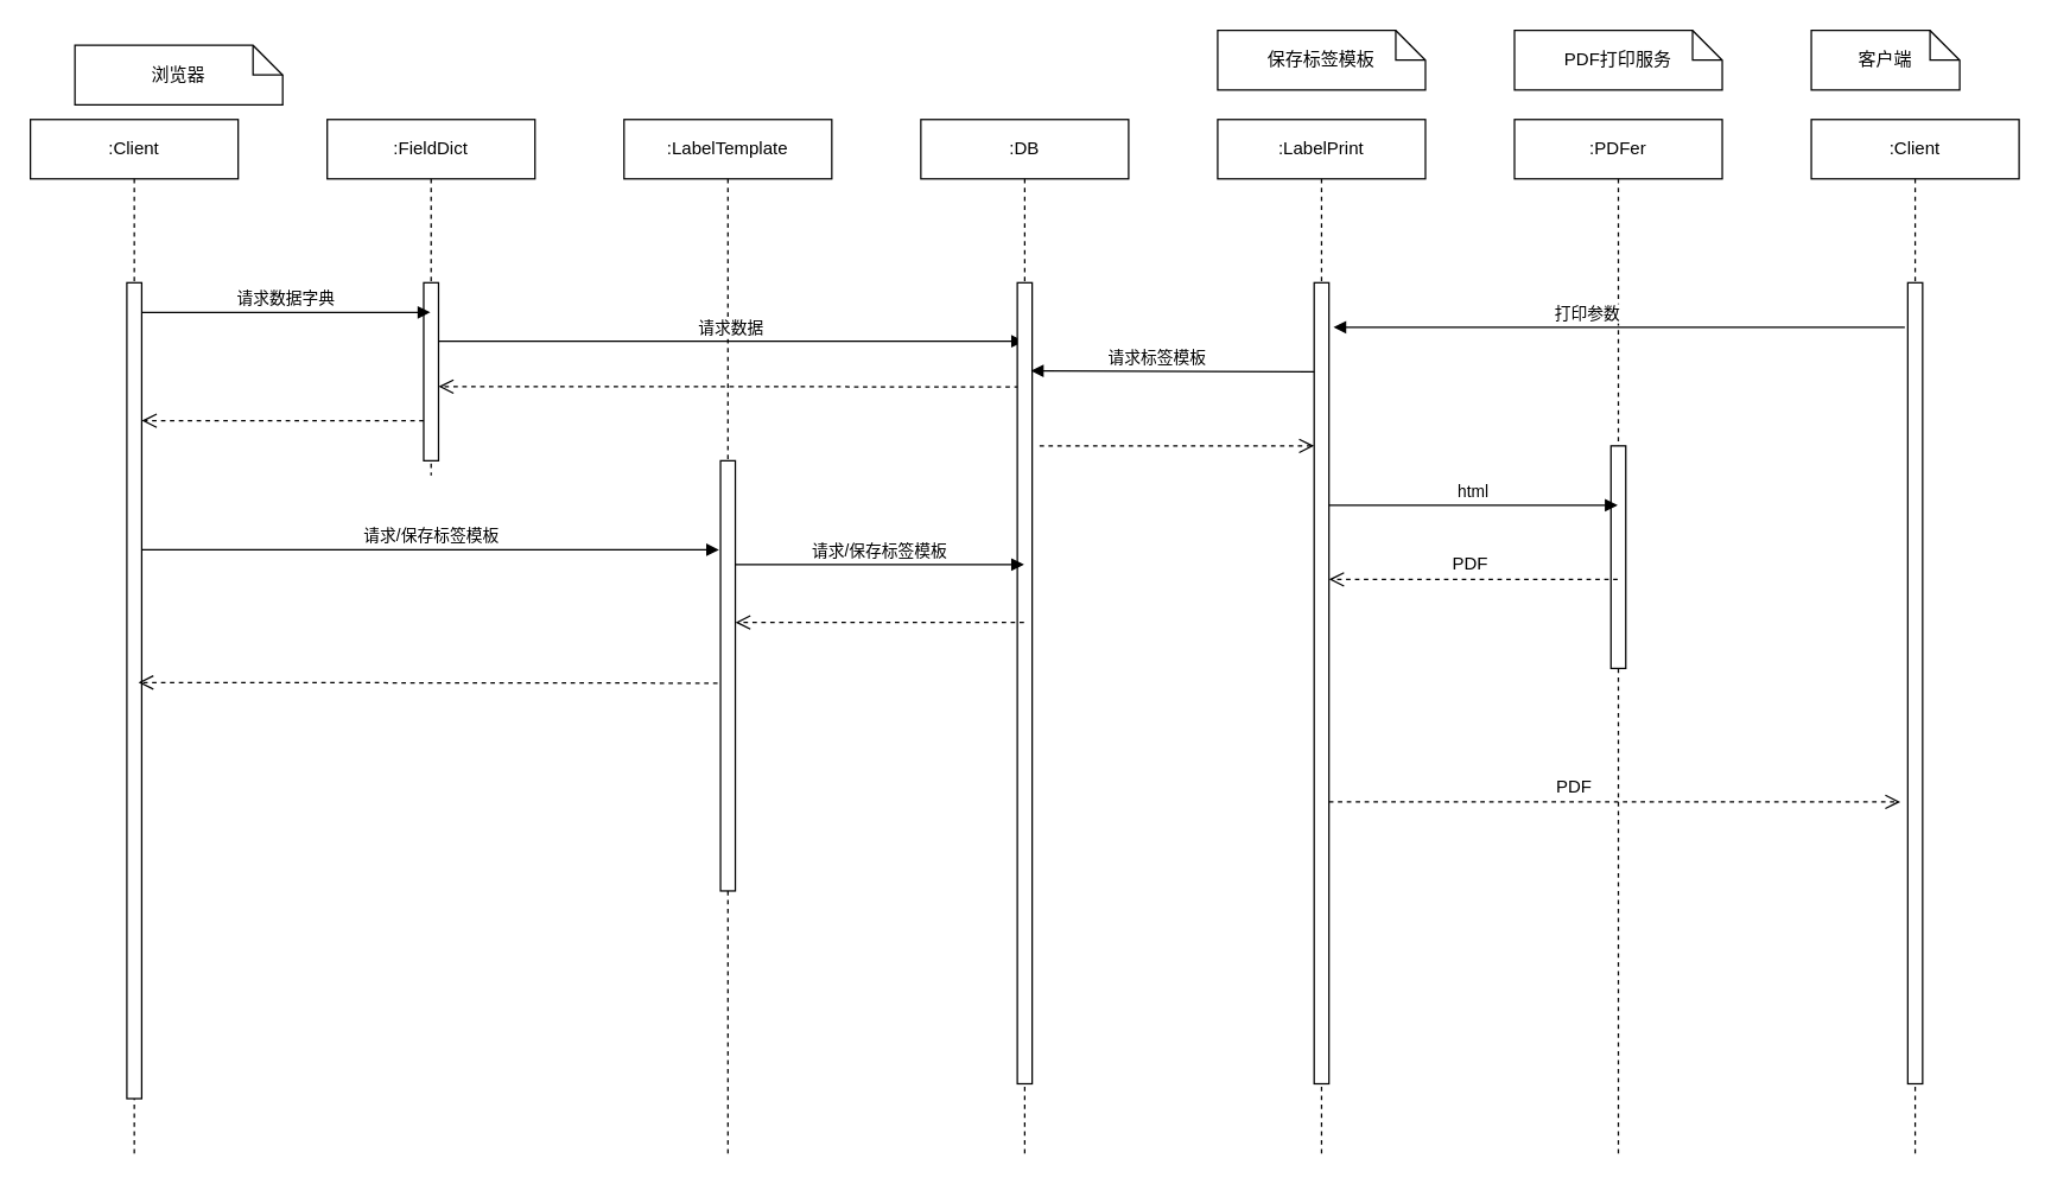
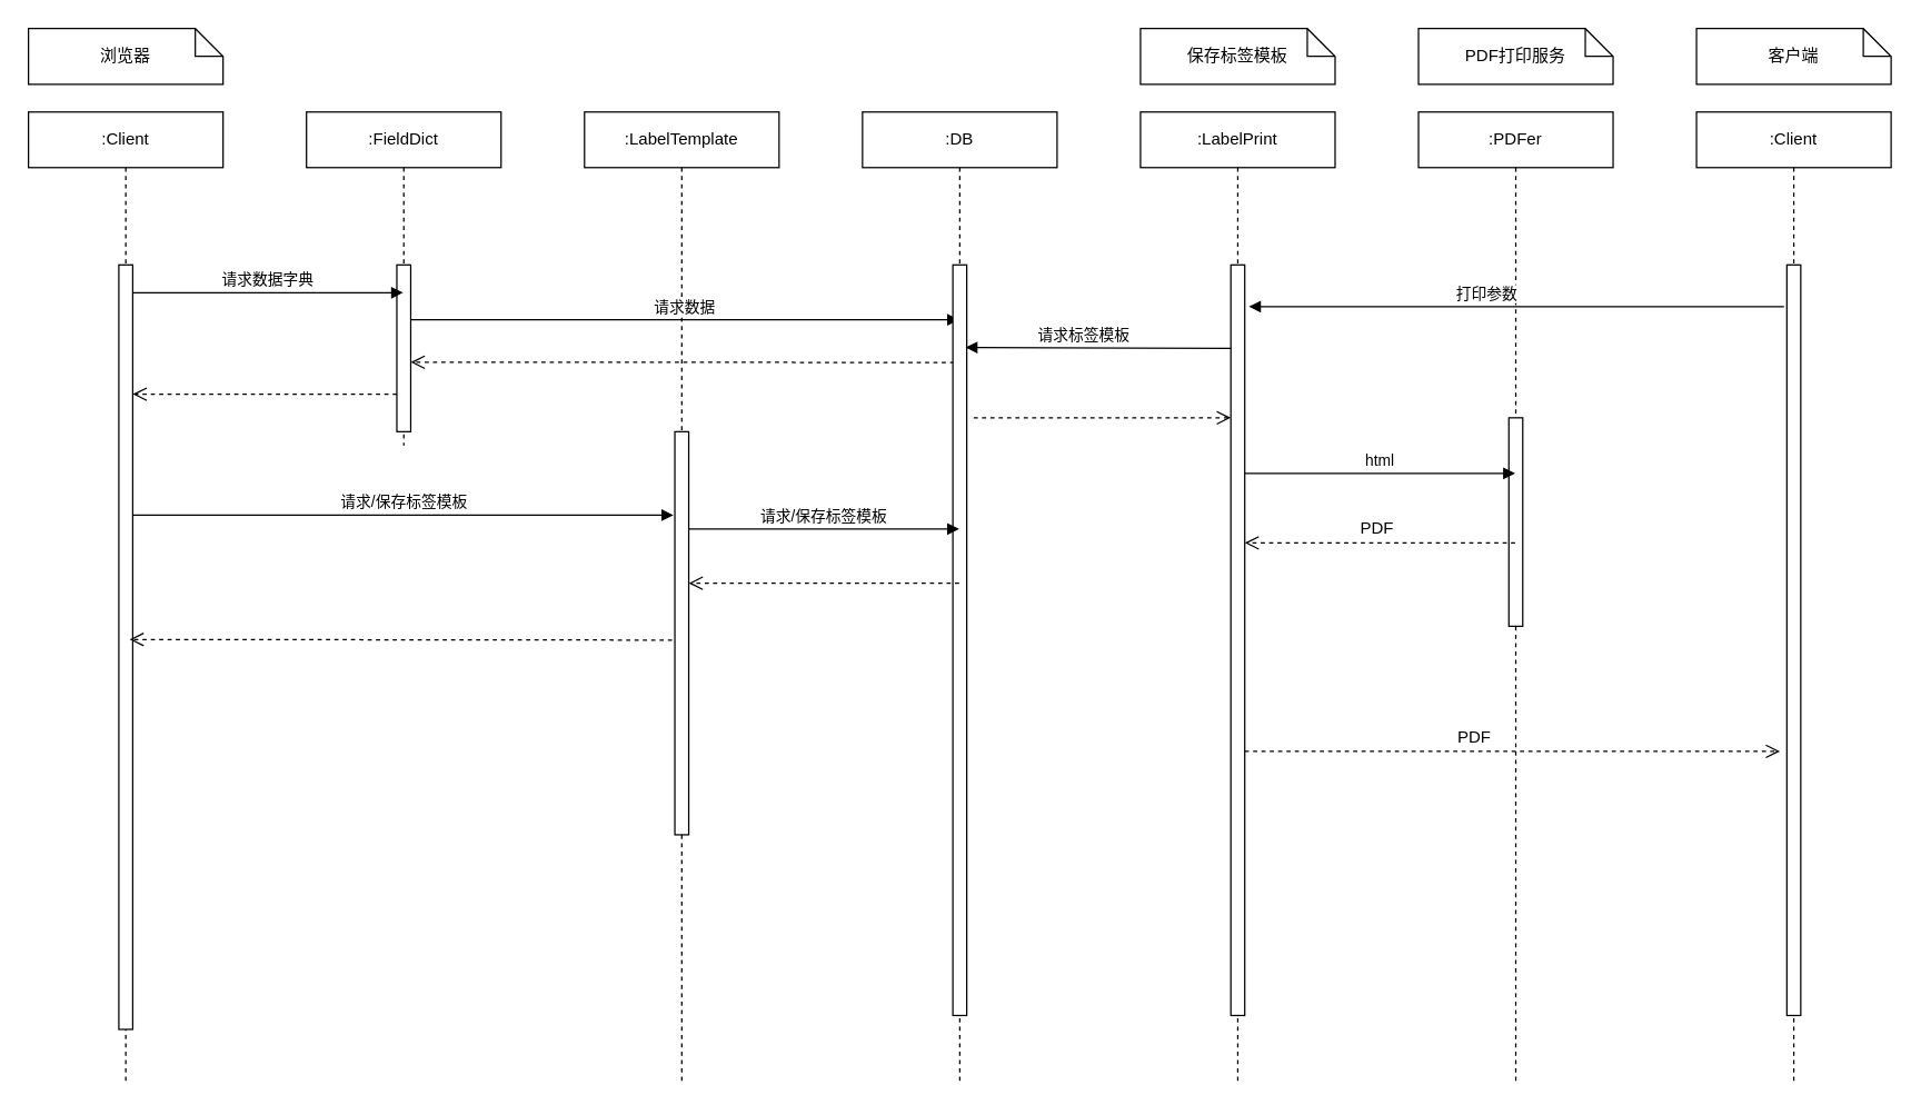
- <mxCell id="25" value="客户端" style="shape=note;size=20;whiteSpace=wrap;html=1;" vertex="1" parent="1"><mxGeometry x="1220" y="20" width="100" height="40" as="geometry" /></mxCell>
+ <mxCell id="25" value="客户端" style="shape=note;size=20;whiteSpace=wrap;html=1;" vertex="1" parent="1"><mxGeometry x="1220" y="20" width="140" height="40" as="geometry" /></mxCell>
- <mxCell id="2" value="浏览器" style="shape=note;size=20;whiteSpace=wrap;html=1;" vertex="1" parent="1"><mxGeometry x="50" y="30" width="140" height="40" as="geometry" /></mxCell>
+ <mxCell id="2" value="浏览器" style="shape=note;size=20;whiteSpace=wrap;html=1;" vertex="1" parent="1"><mxGeometry x="20" y="20" width="140" height="40" as="geometry" /></mxCell>
